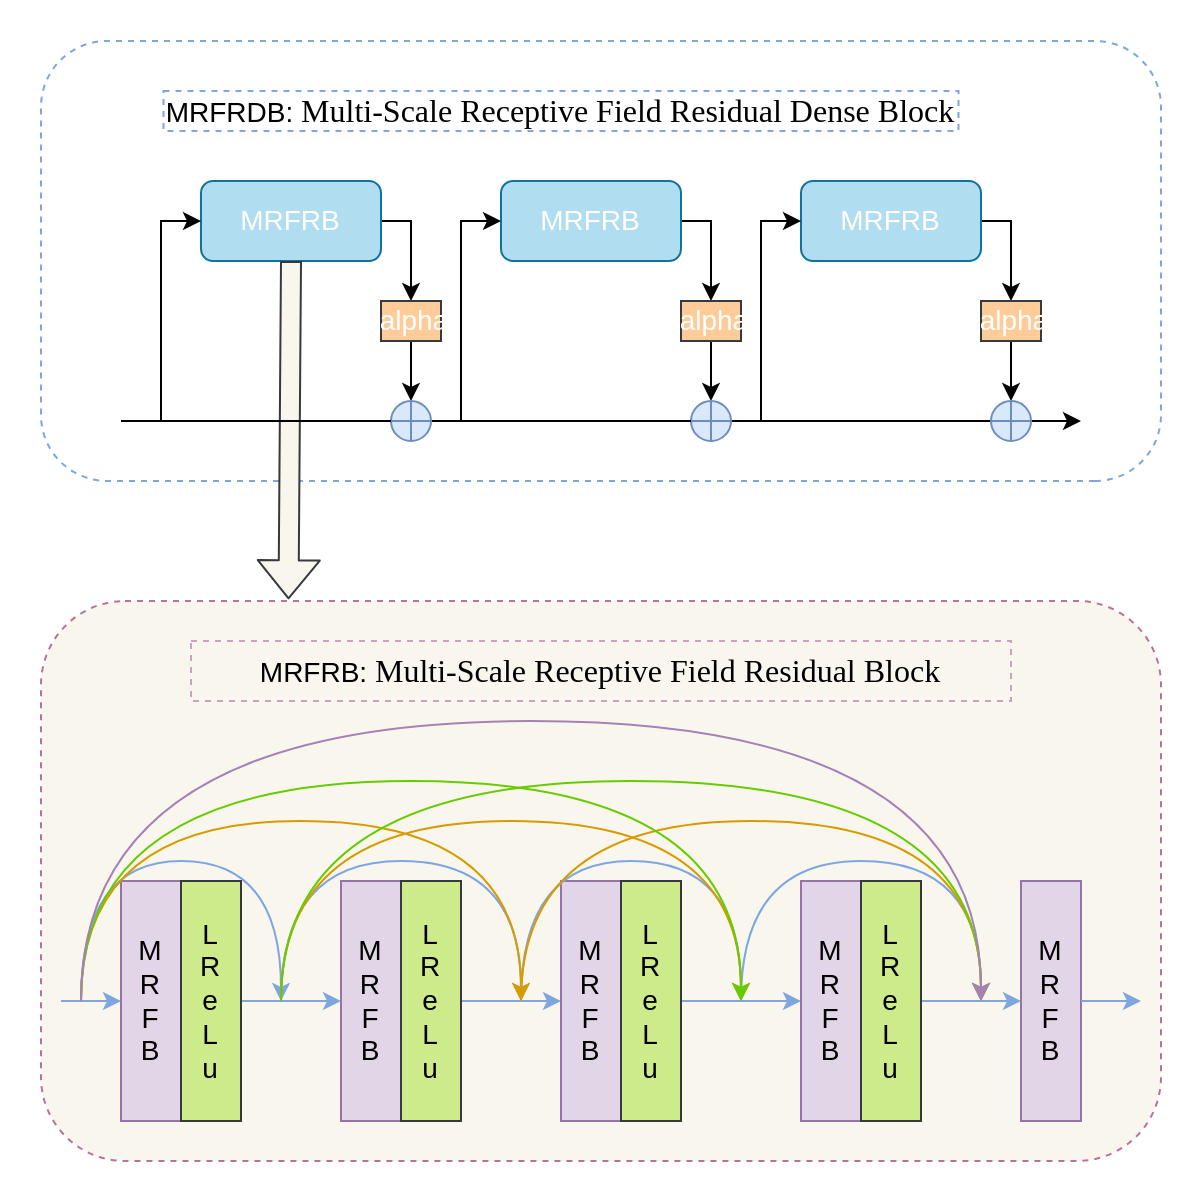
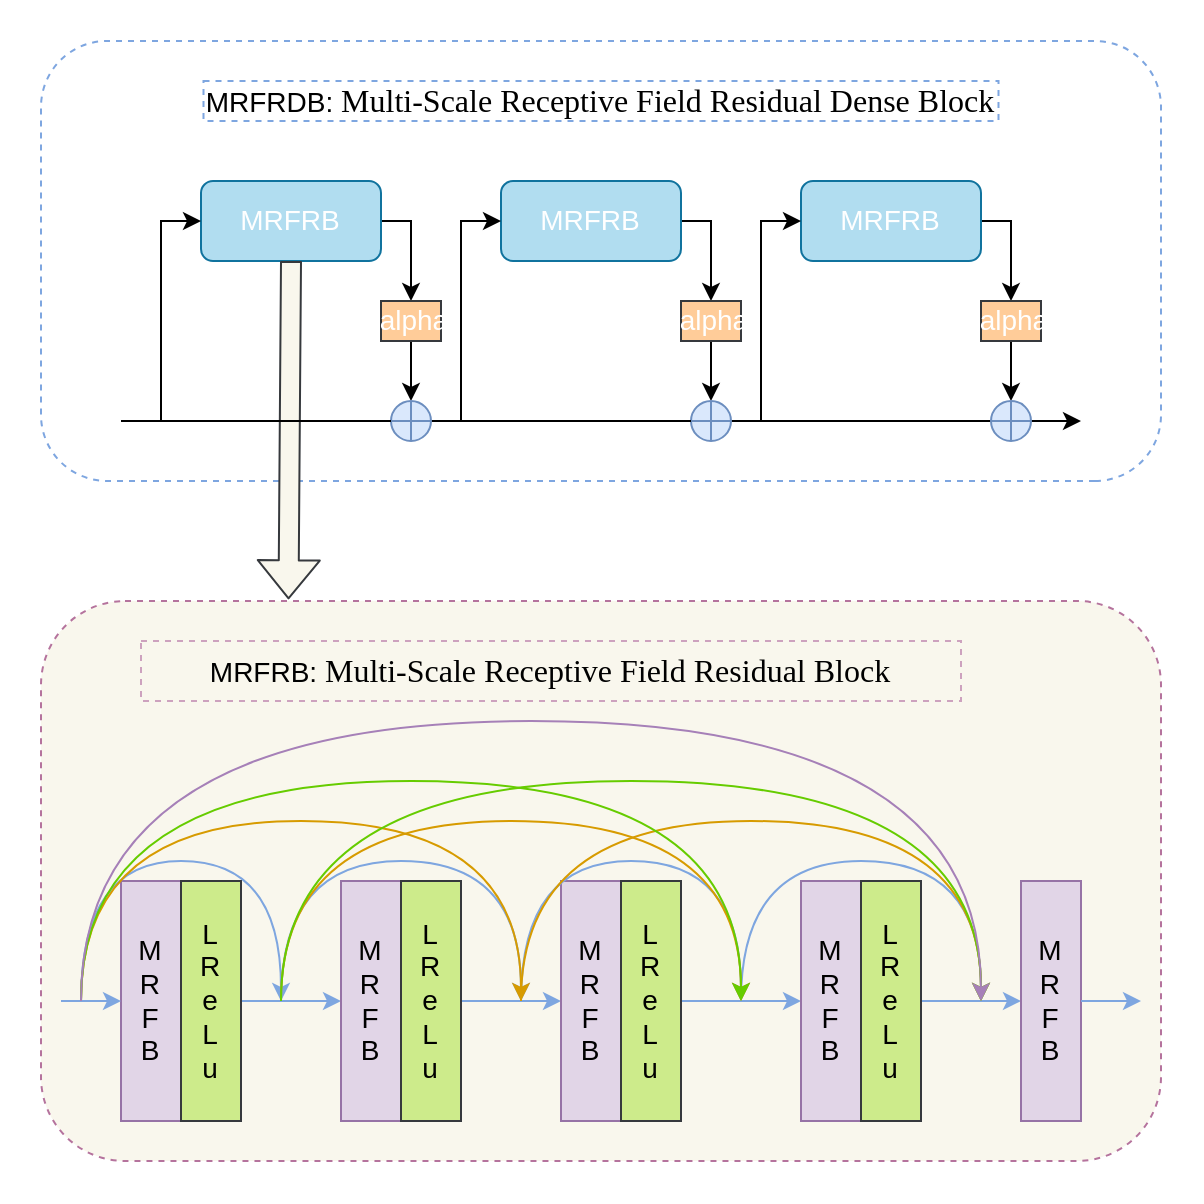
- <mxCell id="21" value="&lt;font style=&quot;font-size: 14px;&quot;&gt;MRFRDB:&amp;nbsp;&lt;/font&gt;&lt;span style=&quot;font-family: &amp;quot;Times New Roman&amp;quot;; font-size: 12pt; background-color: initial;&quot;&gt;Multi-Scale Receptive Field Residual Dense Block&lt;/span&gt;" style="text;html=1;strokeColor=#7EA6E0;fillColor=none;align=center;verticalAlign=middle;whiteSpace=wrap;rounded=0;dashed=1;labelBackgroundColor=none;" parent="1" vertex="1"><mxGeometry x="81.25" y="45" width="397.5" height="20" as="geometry" /></mxCell>
+ <mxCell id="21" value="&lt;font style=&quot;font-size: 14px;&quot;&gt;MRFRDB:&amp;nbsp;&lt;/font&gt;&lt;span style=&quot;font-family: &amp;quot;Times New Roman&amp;quot;; font-size: 12pt; background-color: initial;&quot;&gt;Multi-Scale Receptive Field Residual Dense Block&lt;/span&gt;" style="text;html=1;strokeColor=#7EA6E0;fillColor=none;align=center;verticalAlign=middle;whiteSpace=wrap;rounded=0;dashed=1;labelBackgroundColor=none;" parent="1" vertex="1"><mxGeometry x="101.25" y="40" width="397.5" height="20" as="geometry" /></mxCell>
- <mxCell id="47" value="&lt;font style=&quot;font-size: 14px;&quot;&gt;MRFRB:&amp;nbsp;&lt;span style=&quot;font-family: &amp;quot;Times New Roman&amp;quot;; font-size: 16px;&quot;&gt;Multi-Scale&amp;nbsp;&lt;/span&gt;&lt;/font&gt;&lt;span style=&quot;font-family: &amp;quot;Times New Roman&amp;quot;; font-size: 16px;&quot;&gt;Receptive Field Residual Block&lt;/span&gt;" style="text;html=1;strokeColor=#CDA2BE;fillColor=none;align=center;verticalAlign=middle;whiteSpace=wrap;rounded=0;dashed=1;labelBackgroundColor=none;" parent="1" vertex="1"><mxGeometry x="95" y="320" width="410" height="30" as="geometry" /></mxCell>
+ <mxCell id="47" value="&lt;font style=&quot;font-size: 14px;&quot;&gt;MRFRB:&amp;nbsp;&lt;span style=&quot;font-family: &amp;quot;Times New Roman&amp;quot;; font-size: 16px;&quot;&gt;Multi-Scale&amp;nbsp;&lt;/span&gt;&lt;/font&gt;&lt;span style=&quot;font-family: &amp;quot;Times New Roman&amp;quot;; font-size: 16px;&quot;&gt;Receptive Field Residual Block&lt;/span&gt;" style="text;html=1;strokeColor=#CDA2BE;fillColor=none;align=center;verticalAlign=middle;whiteSpace=wrap;rounded=0;dashed=1;labelBackgroundColor=none;" parent="1" vertex="1"><mxGeometry x="70" y="320" width="410" height="30" as="geometry" /></mxCell>
